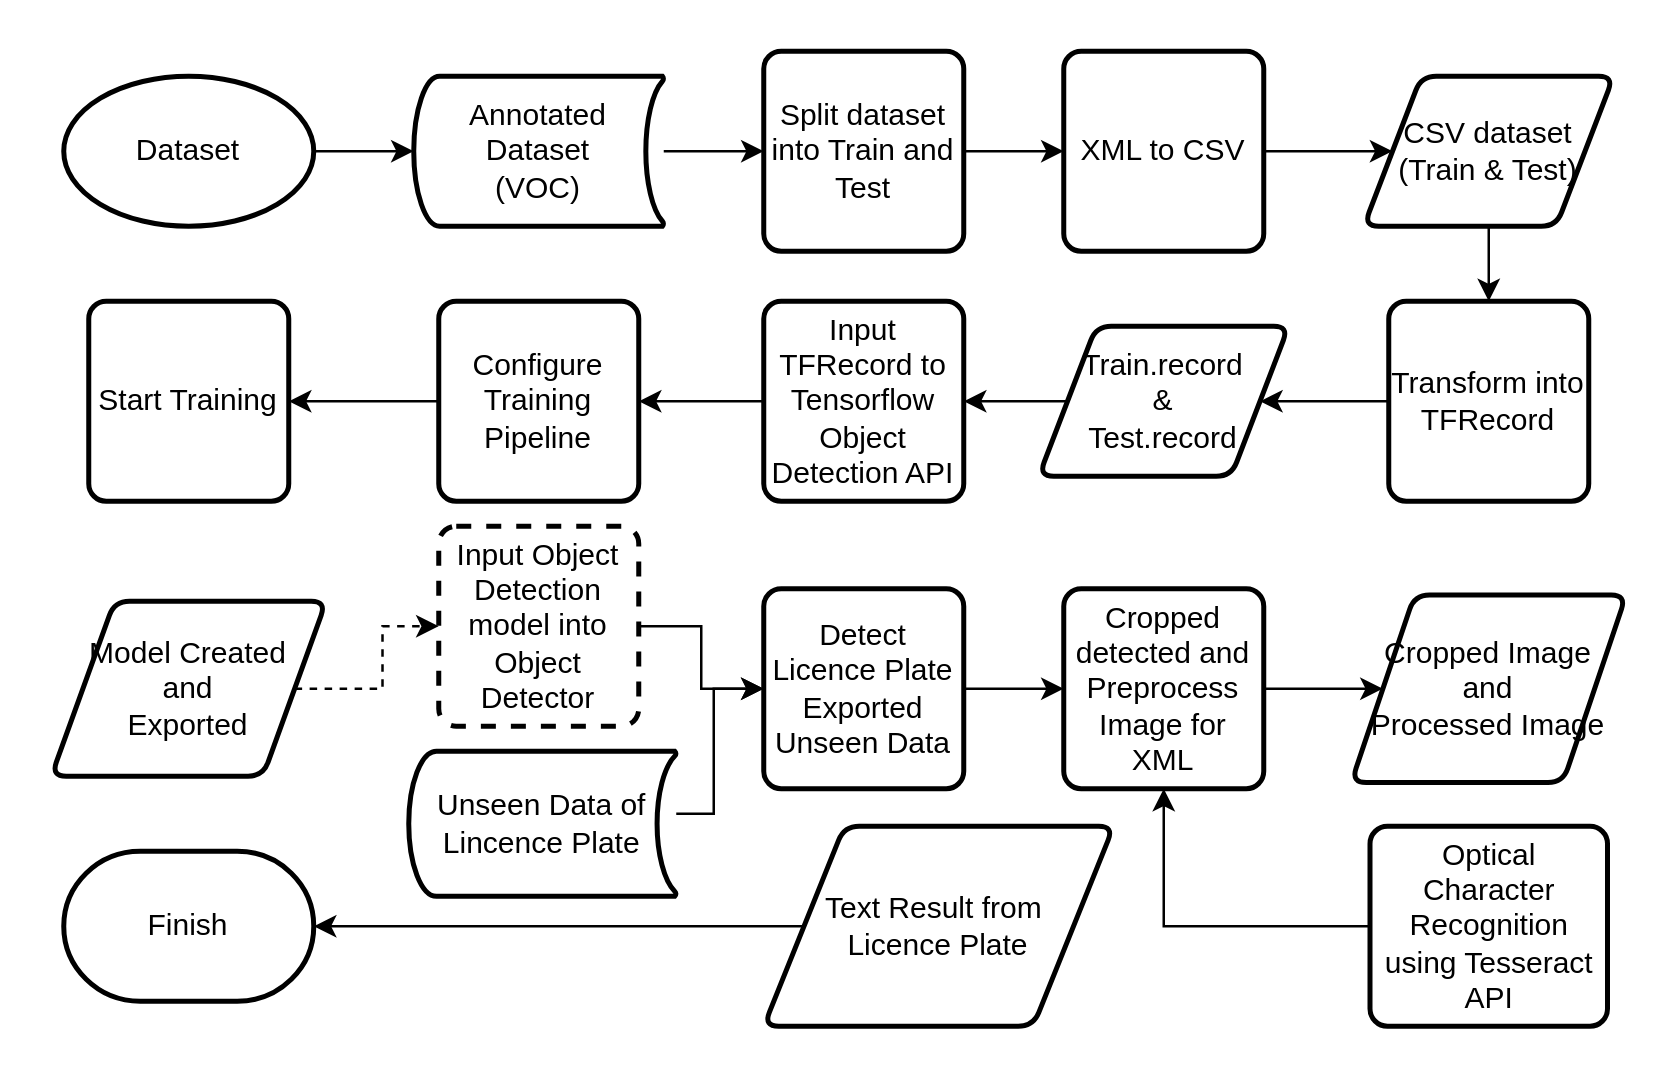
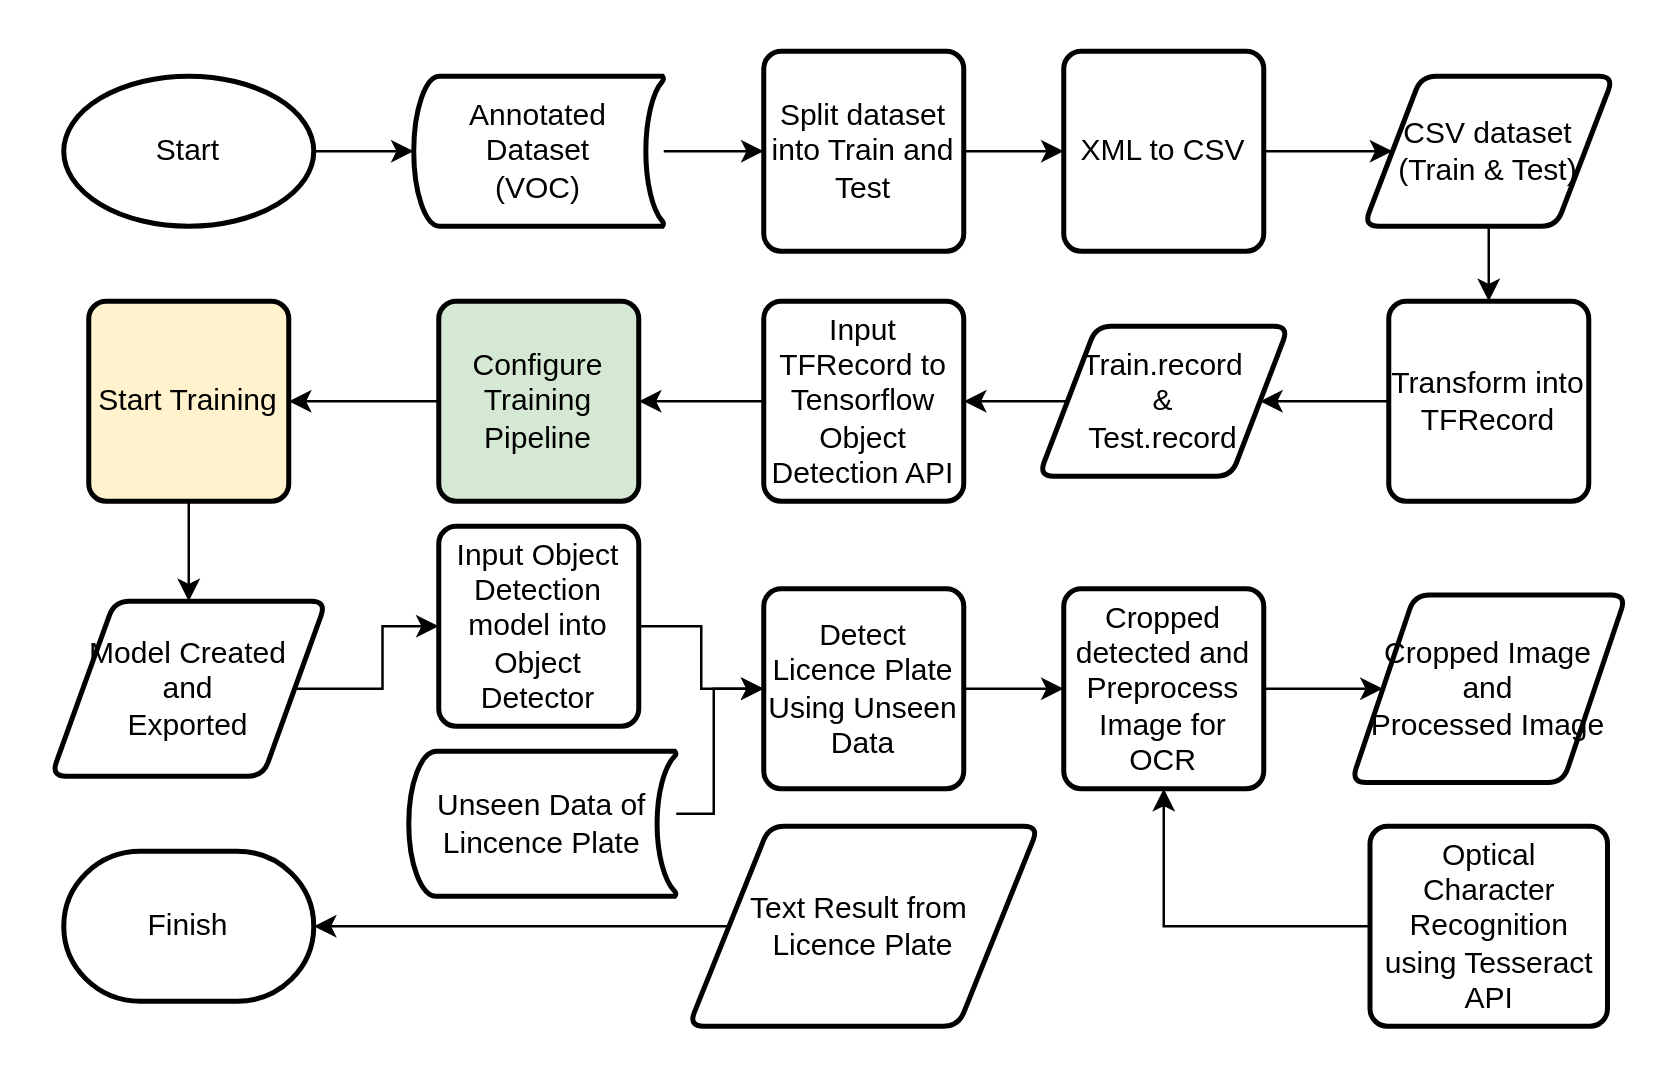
- <mxCell id="3" value="Dataset" style="strokeWidth=2;html=1;shape=mxgraph.flowchart.start_1;whiteSpace=wrap;" vertex="1" parent="1"><mxGeometry x="25" y="30" width="100" height="60" as="geometry" /></mxCell>
+ <mxCell id="3" value="Start" style="strokeWidth=2;html=1;shape=mxgraph.flowchart.start_1;whiteSpace=wrap;" vertex="1" parent="1"><mxGeometry x="25" y="30" width="100" height="60" as="geometry" /></mxCell>
- <mxCell id="21" value="Start Training" style="rounded=1;whiteSpace=wrap;html=1;absoluteArcSize=1;arcSize=14;strokeWidth=2;" vertex="1" parent="1"><mxGeometry x="35" y="120" width="80" height="80" as="geometry" /></mxCell>
+ <mxCell id="21" value="Start Training" style="rounded=1;whiteSpace=wrap;html=1;absoluteArcSize=1;arcSize=14;strokeWidth=2;fillColor=#fff2cc;" vertex="1" parent="1"><mxGeometry x="35" y="120" width="80" height="80" as="geometry" /></mxCell>
- <mxCell id="19" value="Configure Training Pipeline" style="rounded=1;whiteSpace=wrap;html=1;absoluteArcSize=1;arcSize=14;strokeWidth=2;" vertex="1" parent="1"><mxGeometry x="175" y="120" width="80" height="80" as="geometry" /></mxCell>
+ <mxCell id="19" value="Configure Training Pipeline" style="rounded=1;whiteSpace=wrap;html=1;absoluteArcSize=1;arcSize=14;strokeWidth=2;fillColor=#d5e8d4;" vertex="1" parent="1"><mxGeometry x="175" y="120" width="80" height="80" as="geometry" /></mxCell>
+ <mxCell id="20" style="edgeStyle=orthogonalEdgeStyle;rounded=0;orthogonalLoop=1;jettySize=auto;html=1;entryX=0.5;entryY=0;entryDx=0;entryDy=0;" edge="1" parent="1" source="21" target="23"><mxGeometry relative="1" as="geometry" /></mxCell>
- <mxCell id="25" value="Input Object Detection model into Object Detector" style="rounded=1;whiteSpace=wrap;html=1;absoluteArcSize=1;arcSize=14;strokeWidth=2;dashed=1;" vertex="1" parent="1"><mxGeometry x="175" y="210" width="80" height="80" as="geometry" /></mxCell>
+ <mxCell id="25" value="Input Object Detection model into Object Detector" style="rounded=1;whiteSpace=wrap;html=1;absoluteArcSize=1;arcSize=14;strokeWidth=2;" vertex="1" parent="1"><mxGeometry x="175" y="210" width="80" height="80" as="geometry" /></mxCell>
- <mxCell id="22" style="edgeStyle=orthogonalEdgeStyle;rounded=0;orthogonalLoop=1;jettySize=auto;html=1;entryX=0;entryY=0.5;entryDx=0;entryDy=0;dashed=1;" edge="1" parent="1" source="23" target="25"><mxGeometry relative="1" as="geometry" /></mxCell>
+ <mxCell id="22" style="edgeStyle=orthogonalEdgeStyle;rounded=0;orthogonalLoop=1;jettySize=auto;html=1;entryX=0;entryY=0.5;entryDx=0;entryDy=0;" edge="1" parent="1" source="23" target="25"><mxGeometry relative="1" as="geometry" /></mxCell>
- <mxCell id="27" value="Detect Licence Plate Exported Unseen Data" style="rounded=1;whiteSpace=wrap;html=1;absoluteArcSize=1;arcSize=14;strokeWidth=2;" vertex="1" parent="1"><mxGeometry x="305" y="235" width="80" height="80" as="geometry" /></mxCell>
+ <mxCell id="27" value="Detect Licence Plate Using Unseen Data" style="rounded=1;whiteSpace=wrap;html=1;absoluteArcSize=1;arcSize=14;strokeWidth=2;" vertex="1" parent="1"><mxGeometry x="305" y="235" width="80" height="80" as="geometry" /></mxCell>
- <mxCell id="29" value="Cropped detected and Preprocess Image for XML" style="rounded=1;whiteSpace=wrap;html=1;absoluteArcSize=1;arcSize=14;strokeWidth=2;" vertex="1" parent="1"><mxGeometry x="425" y="235" width="80" height="80" as="geometry" /></mxCell>
+ <mxCell id="29" value="Cropped detected and Preprocess Image for OCR" style="rounded=1;whiteSpace=wrap;html=1;absoluteArcSize=1;arcSize=14;strokeWidth=2;" vertex="1" parent="1"><mxGeometry x="425" y="235" width="80" height="80" as="geometry" /></mxCell>
- <mxCell id="36" value="Text Result from&amp;nbsp;&lt;br&gt;Licence Plate" style="shape=parallelogram;html=1;strokeWidth=2;perimeter=parallelogramPerimeter;whiteSpace=wrap;rounded=1;arcSize=12;size=0.23;" vertex="1" parent="1"><mxGeometry x="305" y="330" width="140" height="80" as="geometry" /></mxCell>
+ <mxCell id="36" value="Text Result from&amp;nbsp;&lt;br&gt;Licence Plate" style="shape=parallelogram;html=1;strokeWidth=2;perimeter=parallelogramPerimeter;whiteSpace=wrap;rounded=1;arcSize=12;size=0.23;" vertex="1" parent="1"><mxGeometry x="275" y="330" width="140" height="80" as="geometry" /></mxCell>
